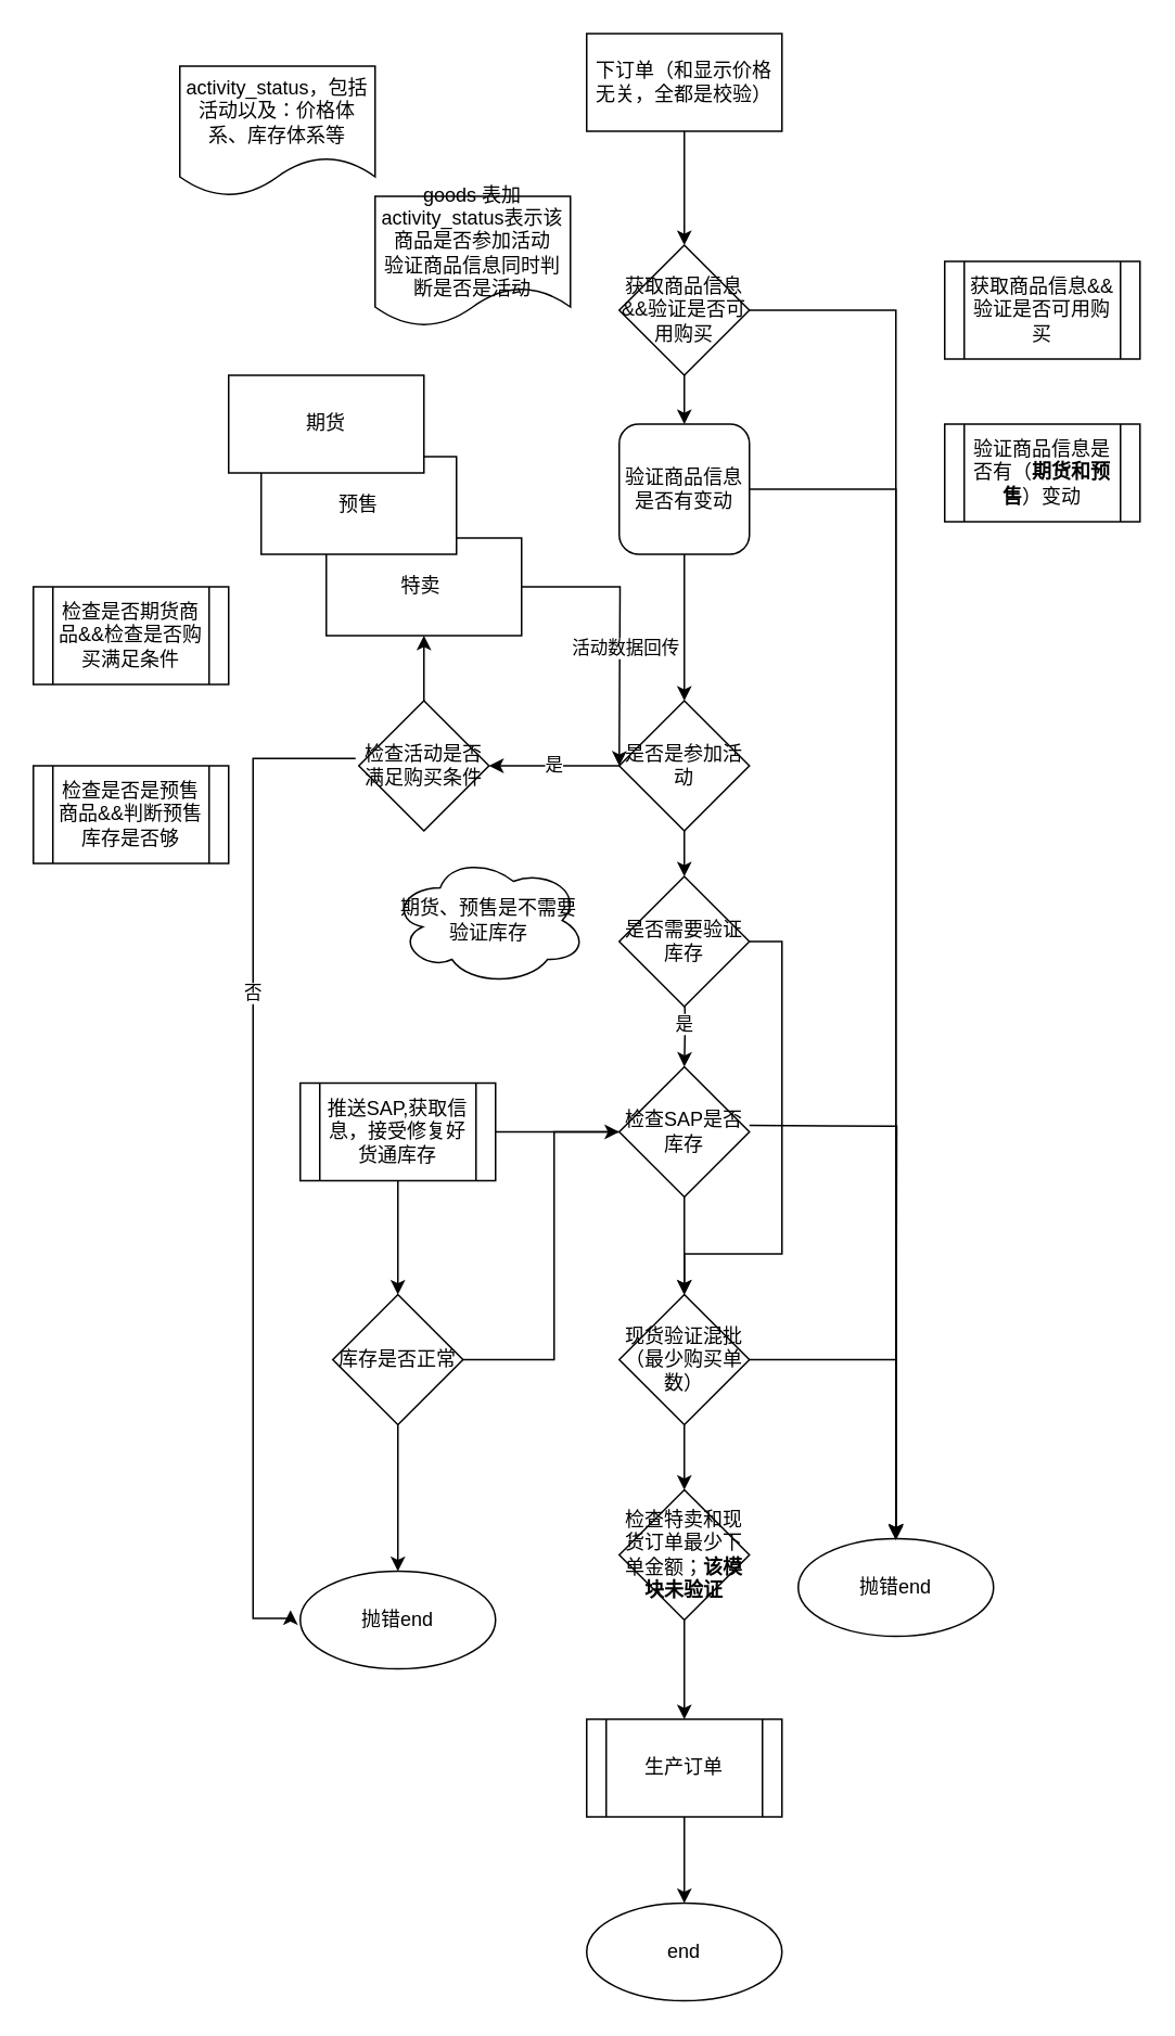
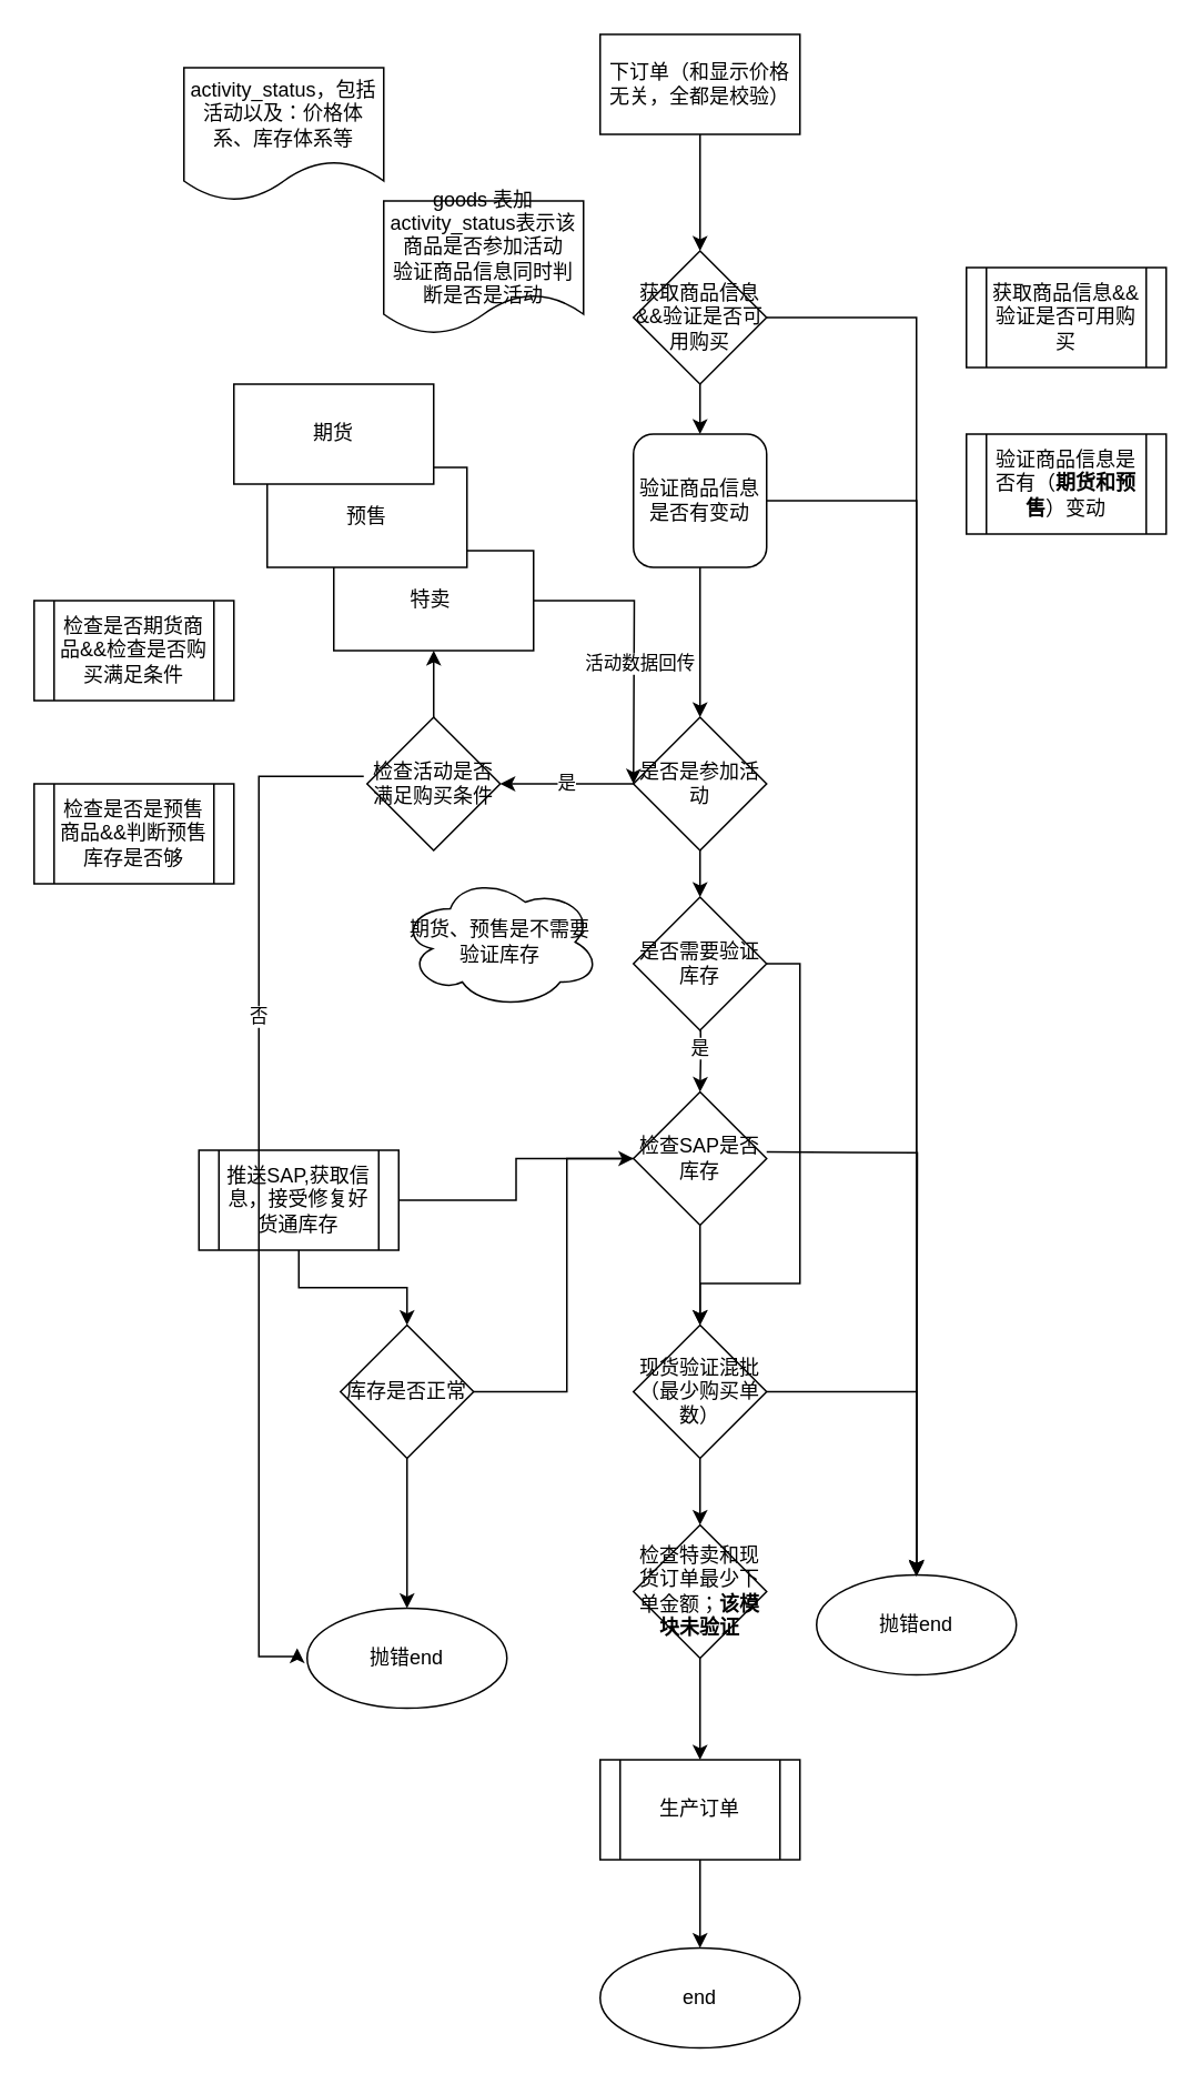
- <mxCell id="27" value="推送SAP,获取信息，接受修复好货通库存" style="shape=process;whiteSpace=wrap;html=1;backgroundOutline=1;" vertex="1" parent="1"><mxGeometry x="184" y="665" width="120" height="60" as="geometry" /></mxCell>
+ <mxCell id="27" value="推送SAP,获取信息，接受修复好货通库存" style="shape=process;whiteSpace=wrap;html=1;backgroundOutline=1;" vertex="1" parent="1"><mxGeometry x="119" y="690" width="120" height="60" as="geometry" /></mxCell>
